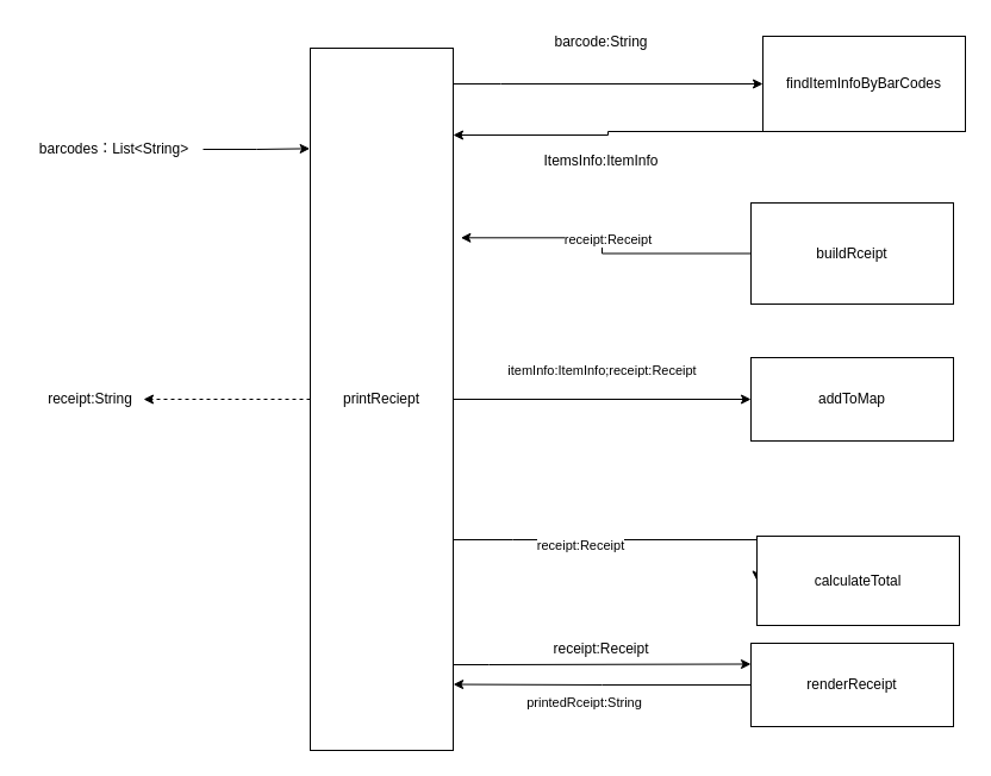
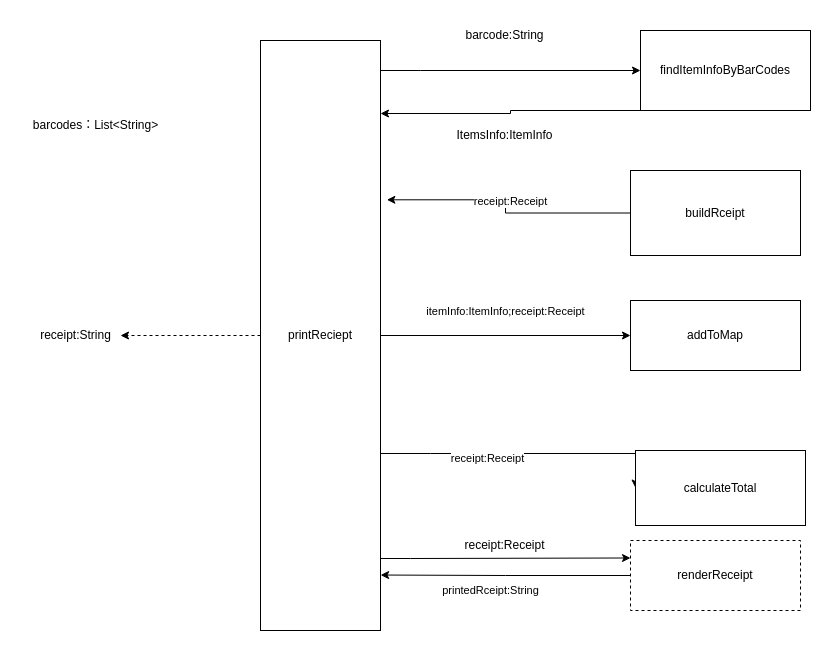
- <mxCell id="10" style="edgeStyle=orthogonalEdgeStyle;rounded=0;orthogonalLoop=1;jettySize=auto;html=1;entryX=-0.003;entryY=0.143;entryDx=0;entryDy=0;entryPerimeter=0;" edge="1" parent="1" source="11" target="9"><mxGeometry relative="1" as="geometry" /></mxCell>
- <mxCell id="24" value="renderReceipt" style="rounded=0;whiteSpace=wrap;html=1;" vertex="1" parent="1"><mxGeometry x="630" y="540" width="170" height="70" as="geometry" /></mxCell>
+ <mxCell id="24" value="renderReceipt" style="rounded=0;whiteSpace=wrap;html=1;dashed=1;" vertex="1" parent="1"><mxGeometry x="630" y="540" width="170" height="70" as="geometry" /></mxCell>
